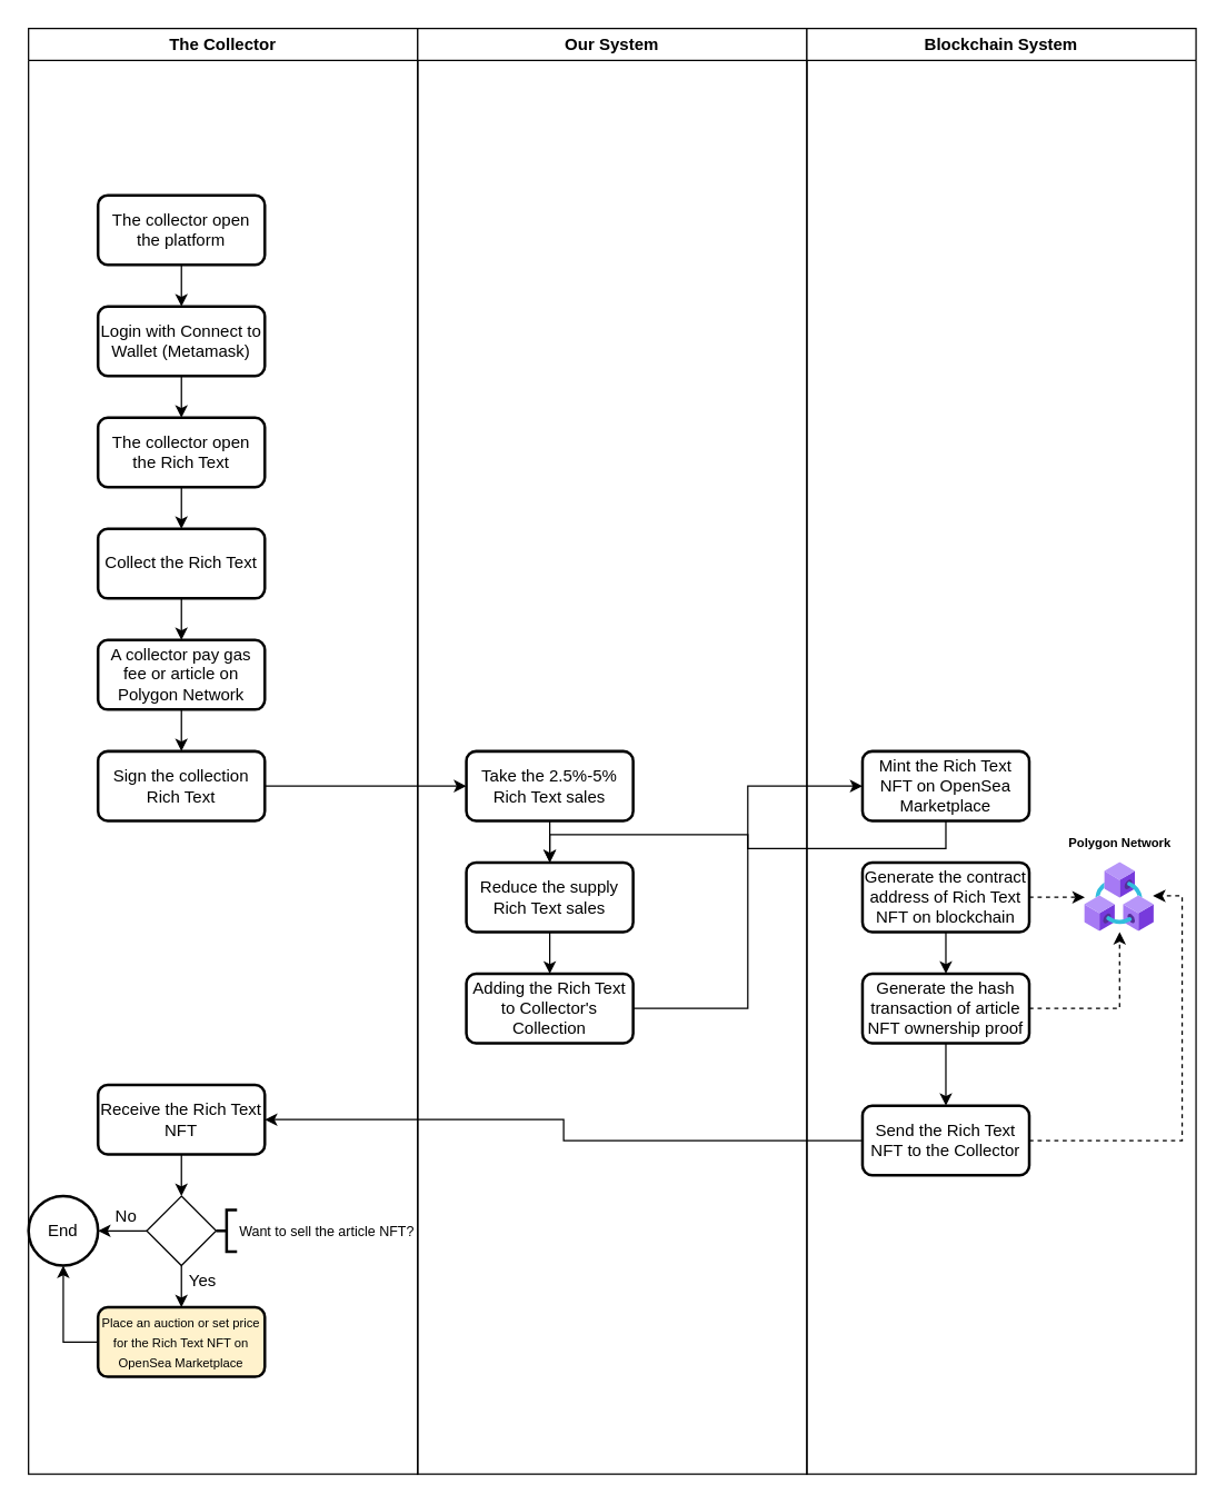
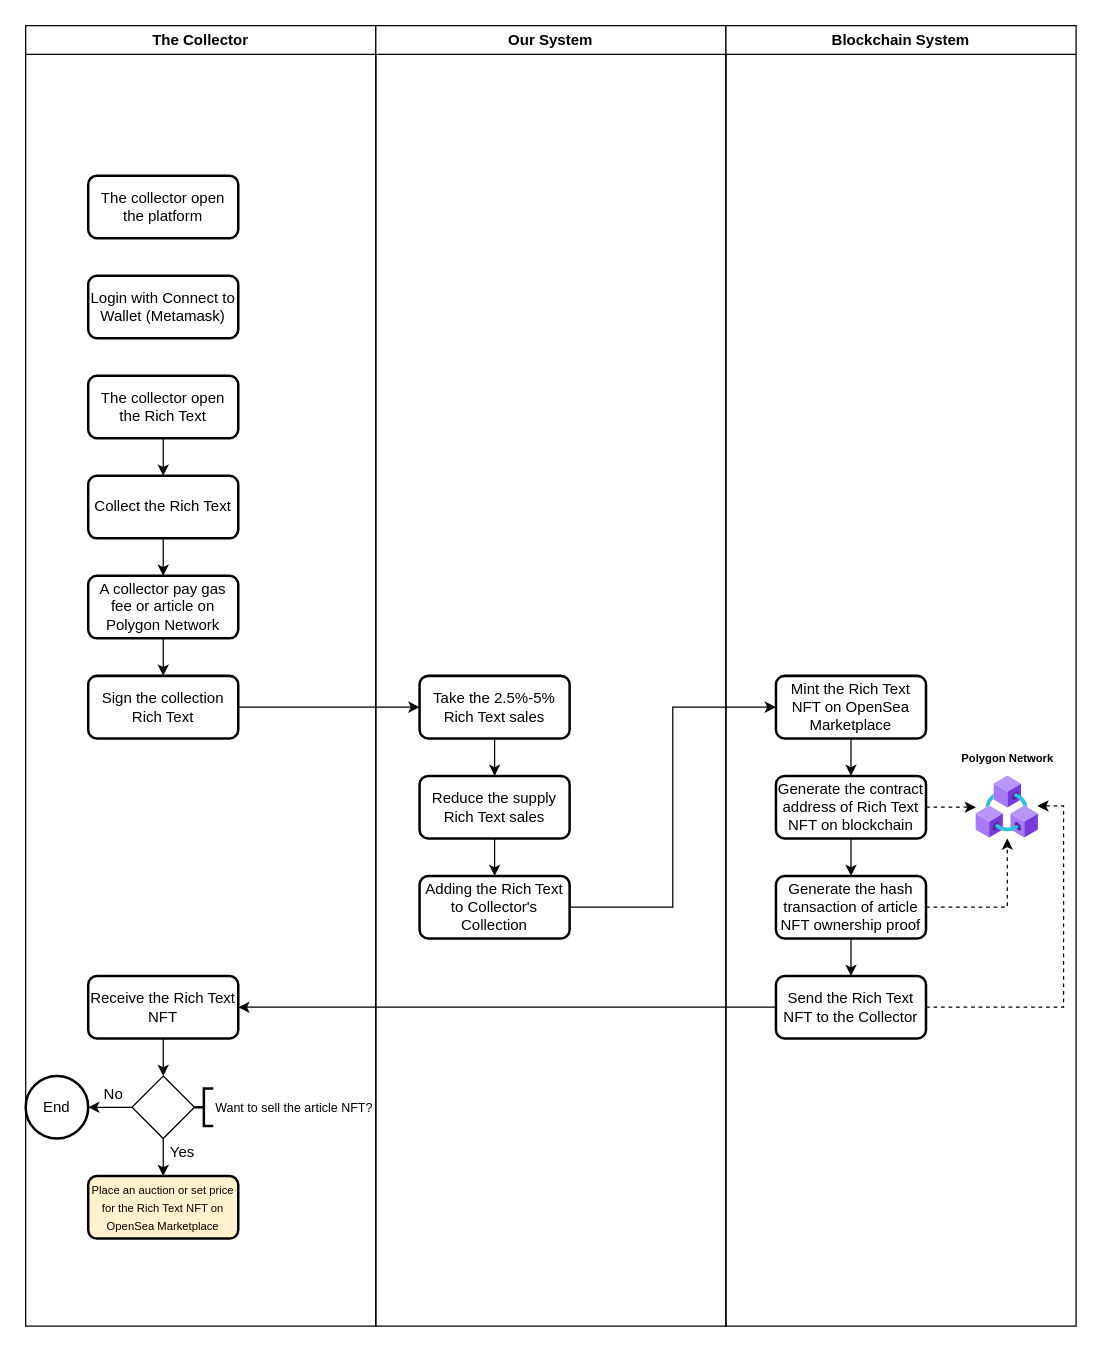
- <mxCell id="3" style="edgeStyle=orthogonalEdgeStyle;rounded=0;orthogonalLoop=1;jettySize=auto;html=1;exitX=0.5;exitY=1;exitDx=0;exitDy=0;entryX=0.5;entryY=0;entryDx=0;entryDy=0;" edge="1" parent="2" source="4" target="6"><mxGeometry relative="1" as="geometry" /></mxCell>
- <mxCell id="5" style="edgeStyle=orthogonalEdgeStyle;rounded=0;orthogonalLoop=1;jettySize=auto;html=1;exitX=0.5;exitY=1;exitDx=0;exitDy=0;entryX=0.5;entryY=0;entryDx=0;entryDy=0;" edge="1" parent="2" source="6" target="8"><mxGeometry relative="1" as="geometry" /></mxCell>
- <mxCell id="38" style="edgeStyle=orthogonalEdgeStyle;rounded=0;orthogonalLoop=1;jettySize=auto;html=1;exitX=0.5;exitY=1;exitDx=0;exitDy=0;" edge="1" parent="31" source="39" target="29"><mxGeometry relative="1" as="geometry" /></mxCell>
+ <mxCell id="38" style="edgeStyle=orthogonalEdgeStyle;rounded=0;orthogonalLoop=1;jettySize=auto;html=1;exitX=0.5;exitY=1;exitDx=0;exitDy=0;entryX=0.5;entryY=0;entryDx=0;entryDy=0;" edge="1" parent="31" source="39" target="34"><mxGeometry relative="1" as="geometry" /></mxCell>
- <mxCell id="43" value="Send the Rich Text NFT to the Collector" style="rounded=1;whiteSpace=wrap;html=1;absoluteArcSize=1;arcSize=14;strokeWidth=2;" vertex="1" parent="31"><mxGeometry x="40" y="775" width="120" height="50" as="geometry" /></mxCell>
+ <mxCell id="43" value="Send the Rich Text NFT to the Collector" style="rounded=1;whiteSpace=wrap;html=1;absoluteArcSize=1;arcSize=14;strokeWidth=2;" vertex="1" parent="31"><mxGeometry x="40" y="760" width="120" height="50" as="geometry" /></mxCell>
- <mxCell id="22" style="edgeStyle=orthogonalEdgeStyle;rounded=0;orthogonalLoop=1;jettySize=auto;html=1;exitX=0;exitY=0.5;exitDx=0;exitDy=0;entryX=0.5;entryY=1;entryDx=0;entryDy=0;entryPerimeter=0;fontSize=12;" edge="1" parent="2" source="23" target="20"><mxGeometry relative="1" as="geometry" /></mxCell>
